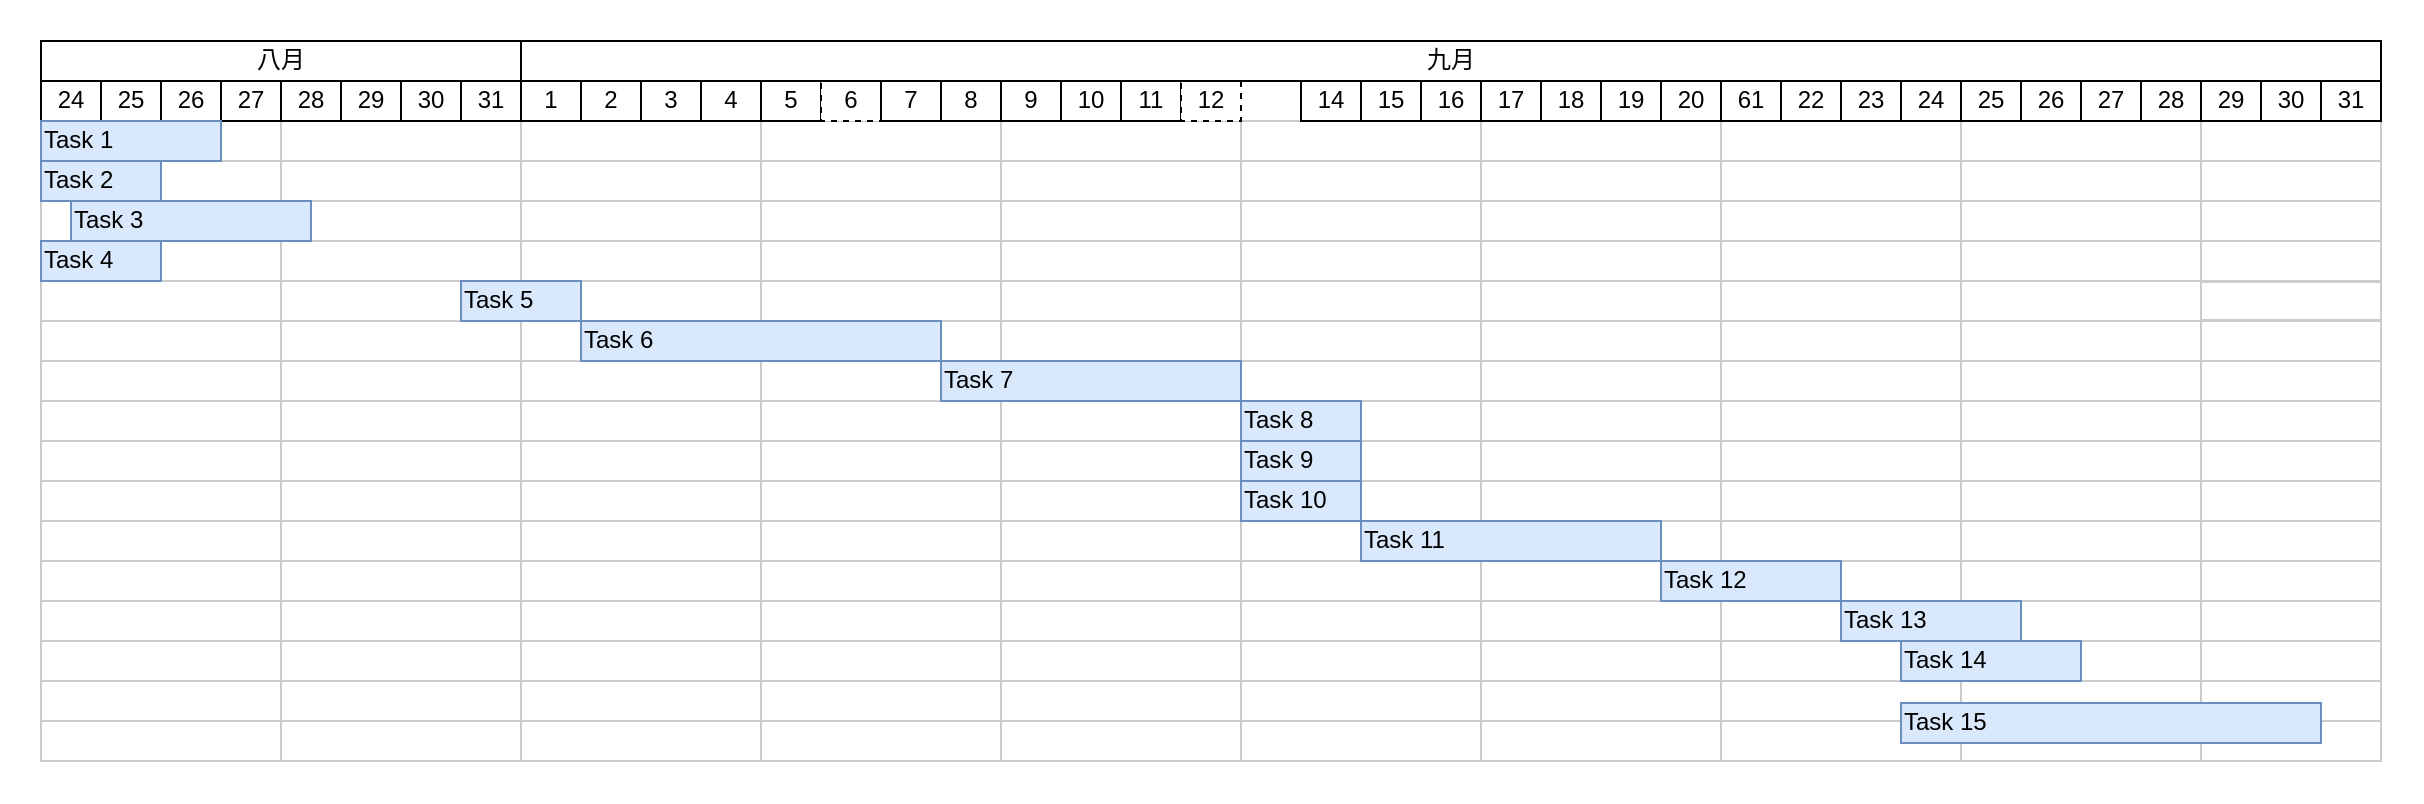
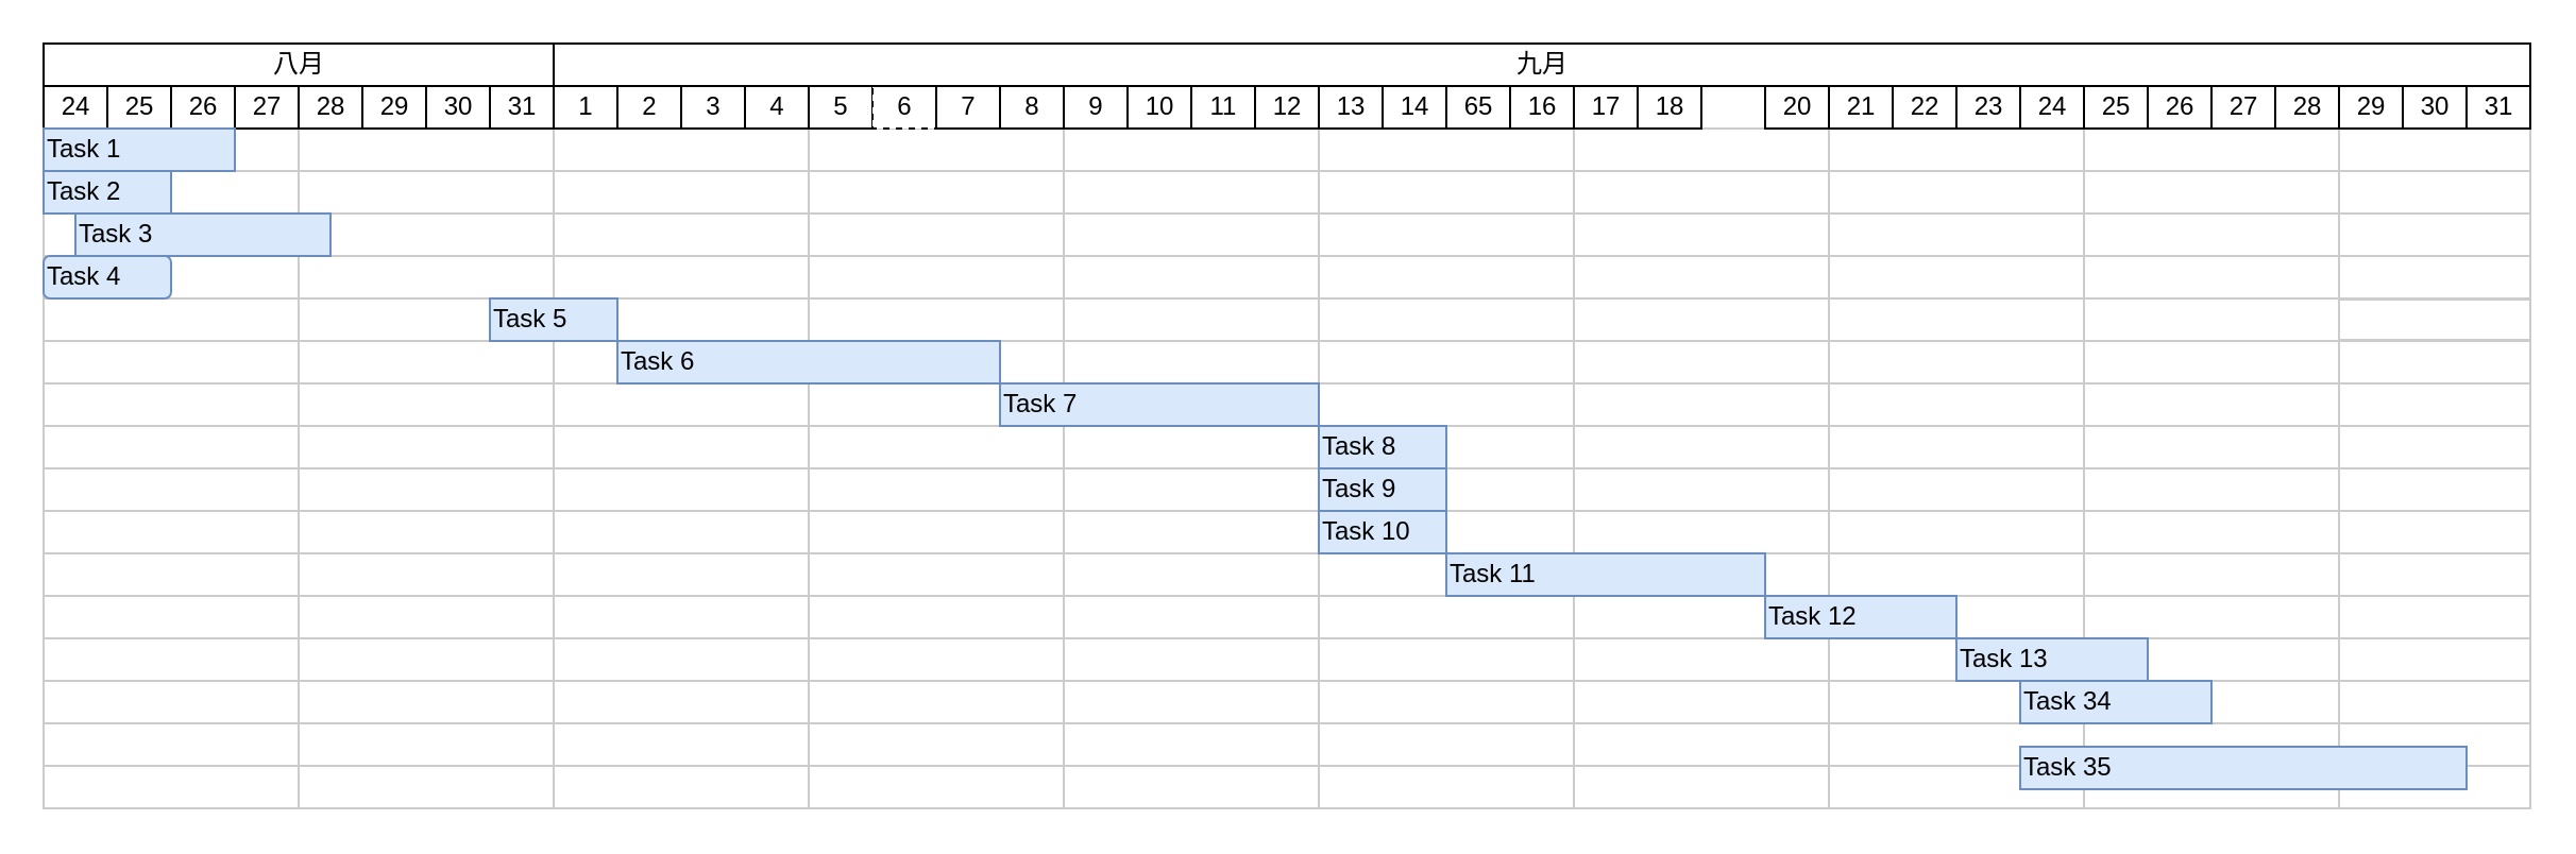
- <mxCell id="173" value="12" style="strokeWidth=1;fontStyle=0;html=1;dashed=1;" parent="1" vertex="1"><mxGeometry x="590" y="40" width="30" height="20" as="geometry" /></mxCell>
+ <mxCell id="173" value="12" style="strokeWidth=1;fontStyle=0;html=1;" parent="1" vertex="1"><mxGeometry x="590" y="40" width="30" height="20" as="geometry" /></mxCell>
+ <mxCell id="174" value="13" style="strokeWidth=1;fontStyle=0;html=1;" parent="1" vertex="1"><mxGeometry x="620" y="40" width="30" height="20" as="geometry" /></mxCell>
- <mxCell id="176" value="15" style="strokeWidth=1;fontStyle=0;html=1;" parent="1" vertex="1"><mxGeometry x="680" y="40" width="30" height="20" as="geometry" /></mxCell>
+ <mxCell id="176" value="65" style="strokeWidth=1;fontStyle=0;html=1;" parent="1" vertex="1"><mxGeometry x="680" y="40" width="30" height="20" as="geometry" /></mxCell>
- <mxCell id="180" value="19" style="strokeWidth=1;fontStyle=0;html=1;" parent="1" vertex="1"><mxGeometry x="800" y="40" width="30" height="20" as="geometry" /></mxCell>
- <mxCell id="182" value="61" style="strokeWidth=1;fontStyle=0;html=1;" parent="1" vertex="1"><mxGeometry x="860" y="40" width="30" height="20" as="geometry" /></mxCell>
+ <mxCell id="182" value="21" style="strokeWidth=1;fontStyle=0;html=1;" parent="1" vertex="1"><mxGeometry x="860" y="40" width="30" height="20" as="geometry" /></mxCell>
- <mxCell id="204" value="Task 4" style="align=left;strokeColor=#6c8ebf;html=1;fillColor=#dae8fc;" parent="1" vertex="1"><mxGeometry x="20" y="120" width="60" height="20" as="geometry" /></mxCell>
+ <mxCell id="204" value="Task 4" style="align=left;strokeColor=#6c8ebf;html=1;fillColor=#dae8fc;rounded=1;" parent="1" vertex="1"><mxGeometry x="20" y="120" width="60" height="20" as="geometry" /></mxCell>
- <mxCell id="214" value="Task 14" style="align=left;strokeColor=#6c8ebf;html=1;fillColor=#dae8fc;" parent="1" vertex="1"><mxGeometry x="950" y="320" width="90" height="20" as="geometry" /></mxCell>
+ <mxCell id="214" value="Task 34" style="align=left;strokeColor=#6c8ebf;html=1;fillColor=#dae8fc;" parent="1" vertex="1"><mxGeometry x="950" y="320" width="90" height="20" as="geometry" /></mxCell>
- <mxCell id="215" value="Task 15" style="align=left;strokeColor=#6c8ebf;html=1;fillColor=#dae8fc;" parent="1" vertex="1"><mxGeometry x="950" y="351" width="210" height="20" as="geometry" /></mxCell>
+ <mxCell id="215" value="Task 35" style="align=left;strokeColor=#6c8ebf;html=1;fillColor=#dae8fc;" parent="1" vertex="1"><mxGeometry x="950" y="351" width="210" height="20" as="geometry" /></mxCell>
